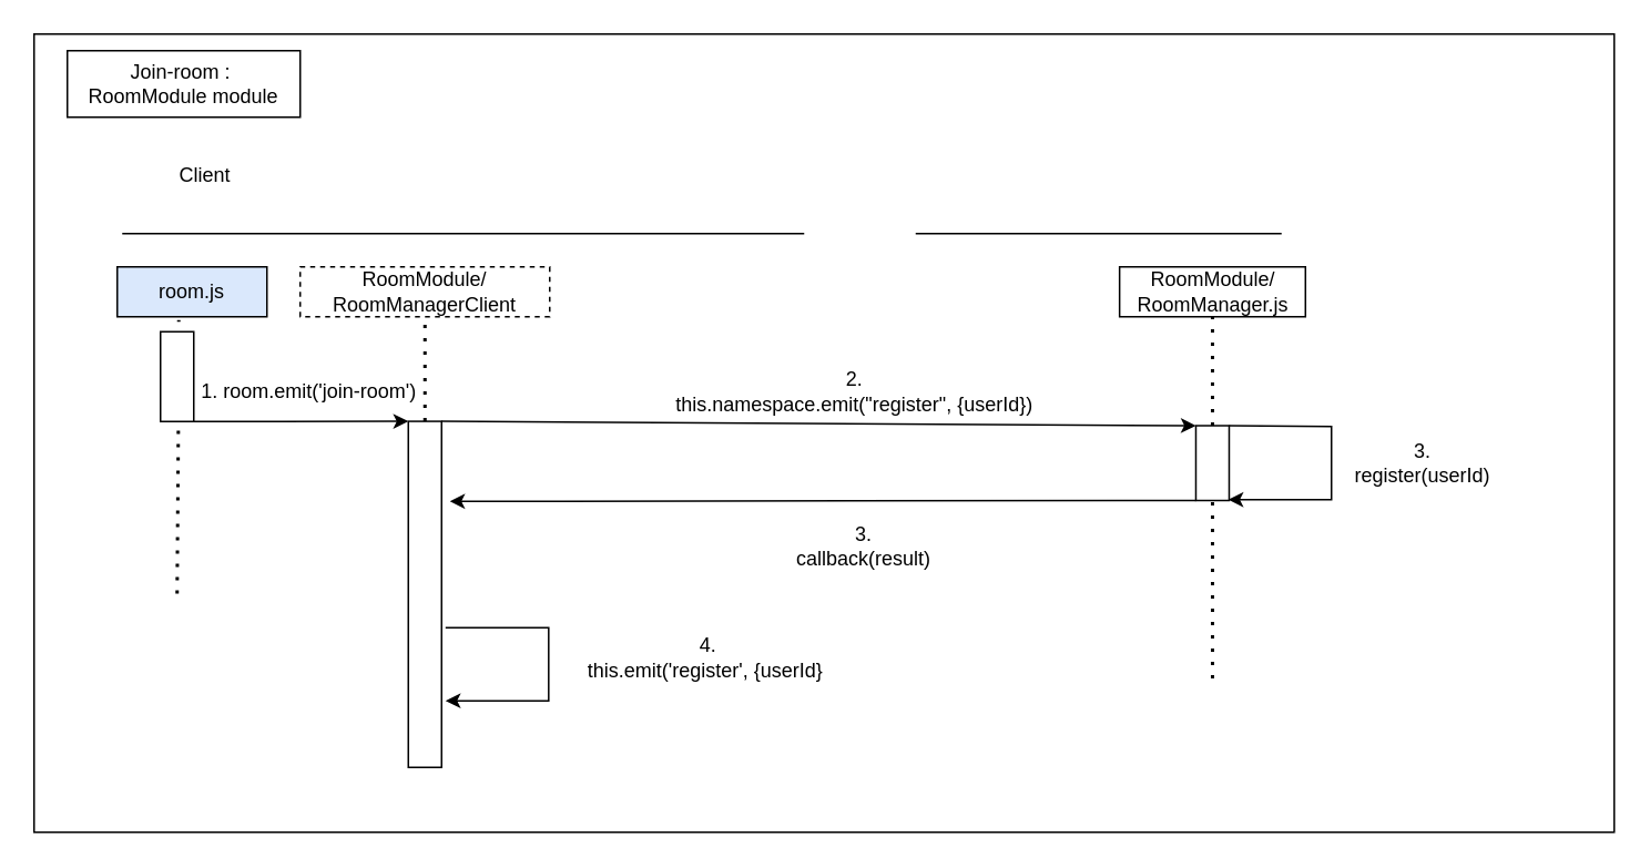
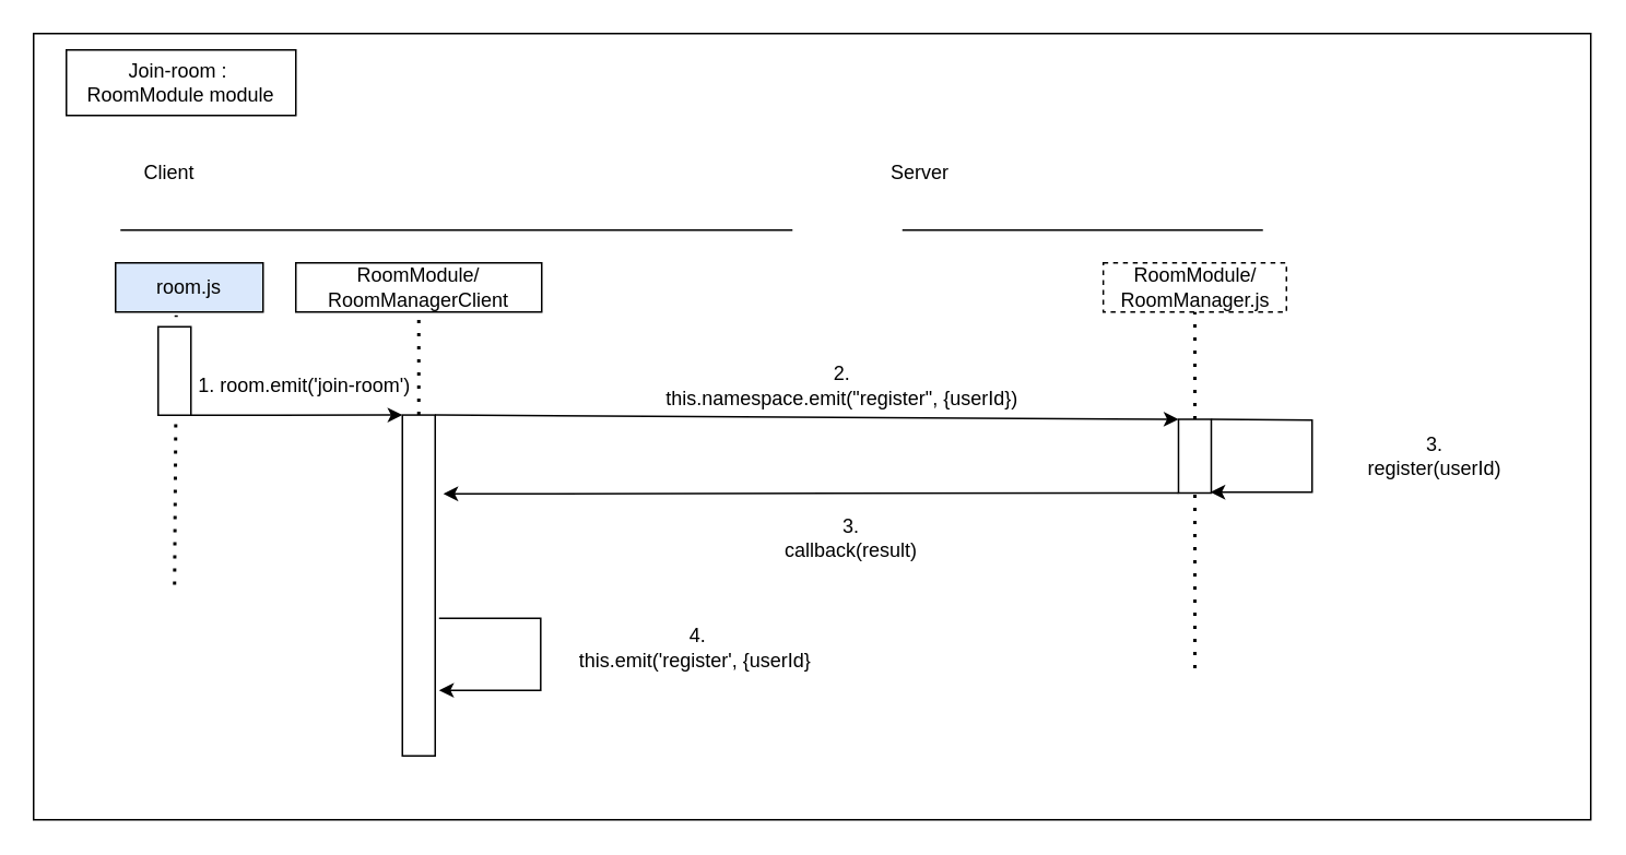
- <mxCell id="11" value="Client" style="text;strokeColor=none;align=center;fillColor=none;html=1;verticalAlign=middle;whiteSpace=wrap;rounded=0;" parent="1" vertex="1"><mxGeometry x="93" y="90" width="60" height="30" as="geometry" /></mxCell>
+ <mxCell id="11" value="Client" style="text;strokeColor=none;align=center;fillColor=none;html=1;verticalAlign=middle;whiteSpace=wrap;rounded=0;" parent="1" vertex="1"><mxGeometry x="73" y="90" width="60" height="30" as="geometry" /></mxCell>
+ <mxCell id="12" value="Server" style="text;strokeColor=none;align=center;fillColor=none;html=1;verticalAlign=middle;whiteSpace=wrap;rounded=0;" parent="1" vertex="1"><mxGeometry x="530.5" y="90" width="60" height="30" as="geometry" /></mxCell>
- <mxCell id="15" value="RoomModule/&lt;br&gt;RoomManagerClient" style="rounded=0;whiteSpace=wrap;html=1;dashed=1;" parent="1" vertex="1"><mxGeometry x="179.99" y="160" width="150.01" height="30" as="geometry" /></mxCell>
+ <mxCell id="15" value="RoomModule/&lt;br&gt;RoomManagerClient" style="rounded=0;whiteSpace=wrap;html=1;" parent="1" vertex="1"><mxGeometry x="179.99" y="160" width="150.01" height="30" as="geometry" /></mxCell>
- <mxCell id="6" value="RoomModule/&lt;br&gt;RoomManager.js" style="rounded=0;whiteSpace=wrap;html=1;" parent="1" vertex="1"><mxGeometry x="672.61" y="160" width="111.75" height="30" as="geometry" /></mxCell>
+ <mxCell id="6" value="RoomModule/&lt;br&gt;RoomManager.js" style="rounded=0;whiteSpace=wrap;html=1;dashed=1;" parent="1" vertex="1"><mxGeometry x="672.61" y="160" width="111.75" height="30" as="geometry" /></mxCell>
- <mxCell id="26" value="3. &lt;br&gt;register(userId)" style="text;strokeColor=none;align=center;fillColor=none;html=1;verticalAlign=middle;whiteSpace=wrap;rounded=0;" parent="1" vertex="1"><mxGeometry x="800" y="263" width="110" height="30" as="geometry" /></mxCell>
+ <mxCell id="26" value="3. &lt;br&gt;register(userId)" style="text;strokeColor=none;align=center;fillColor=none;html=1;verticalAlign=middle;whiteSpace=wrap;rounded=0;" parent="1" vertex="1"><mxGeometry x="820" y="263" width="110" height="30" as="geometry" /></mxCell>
